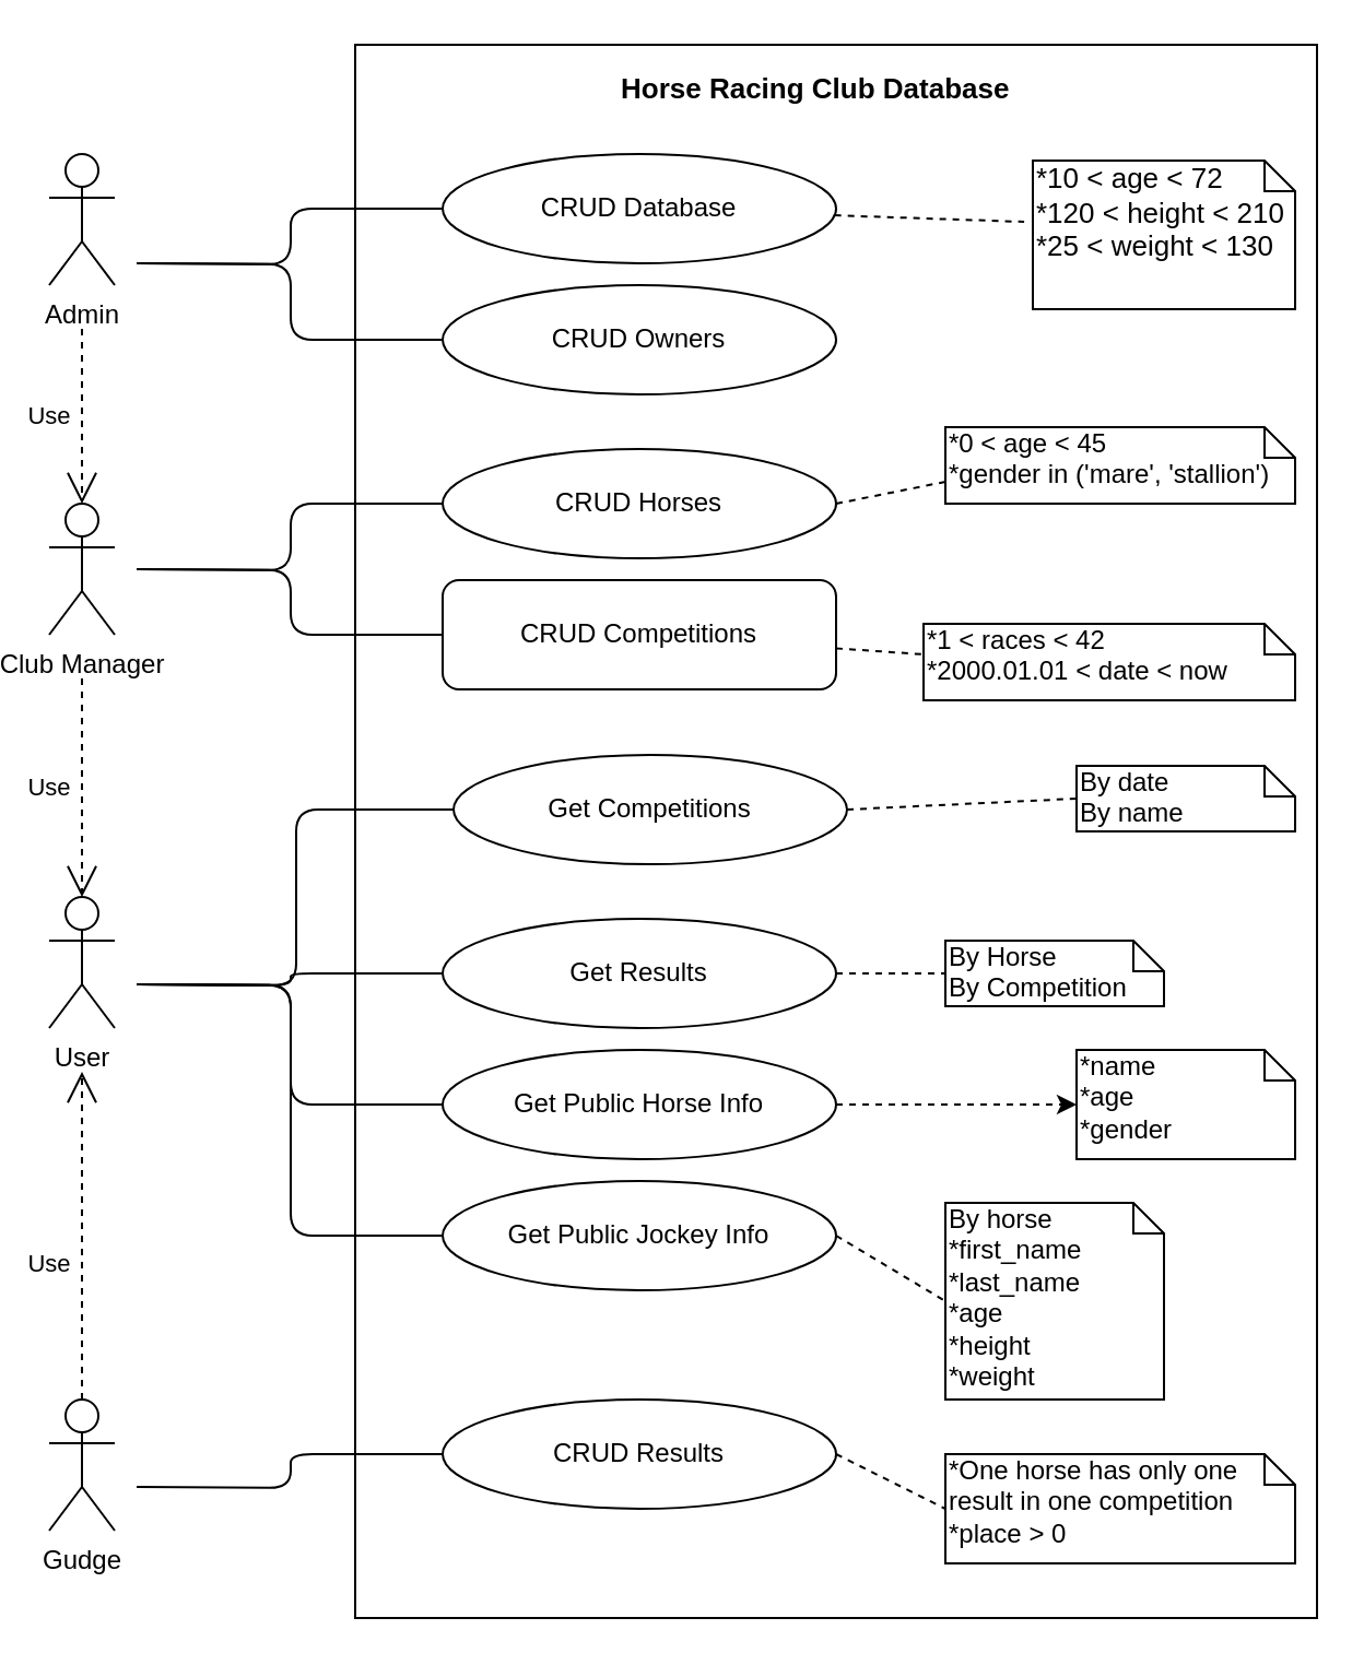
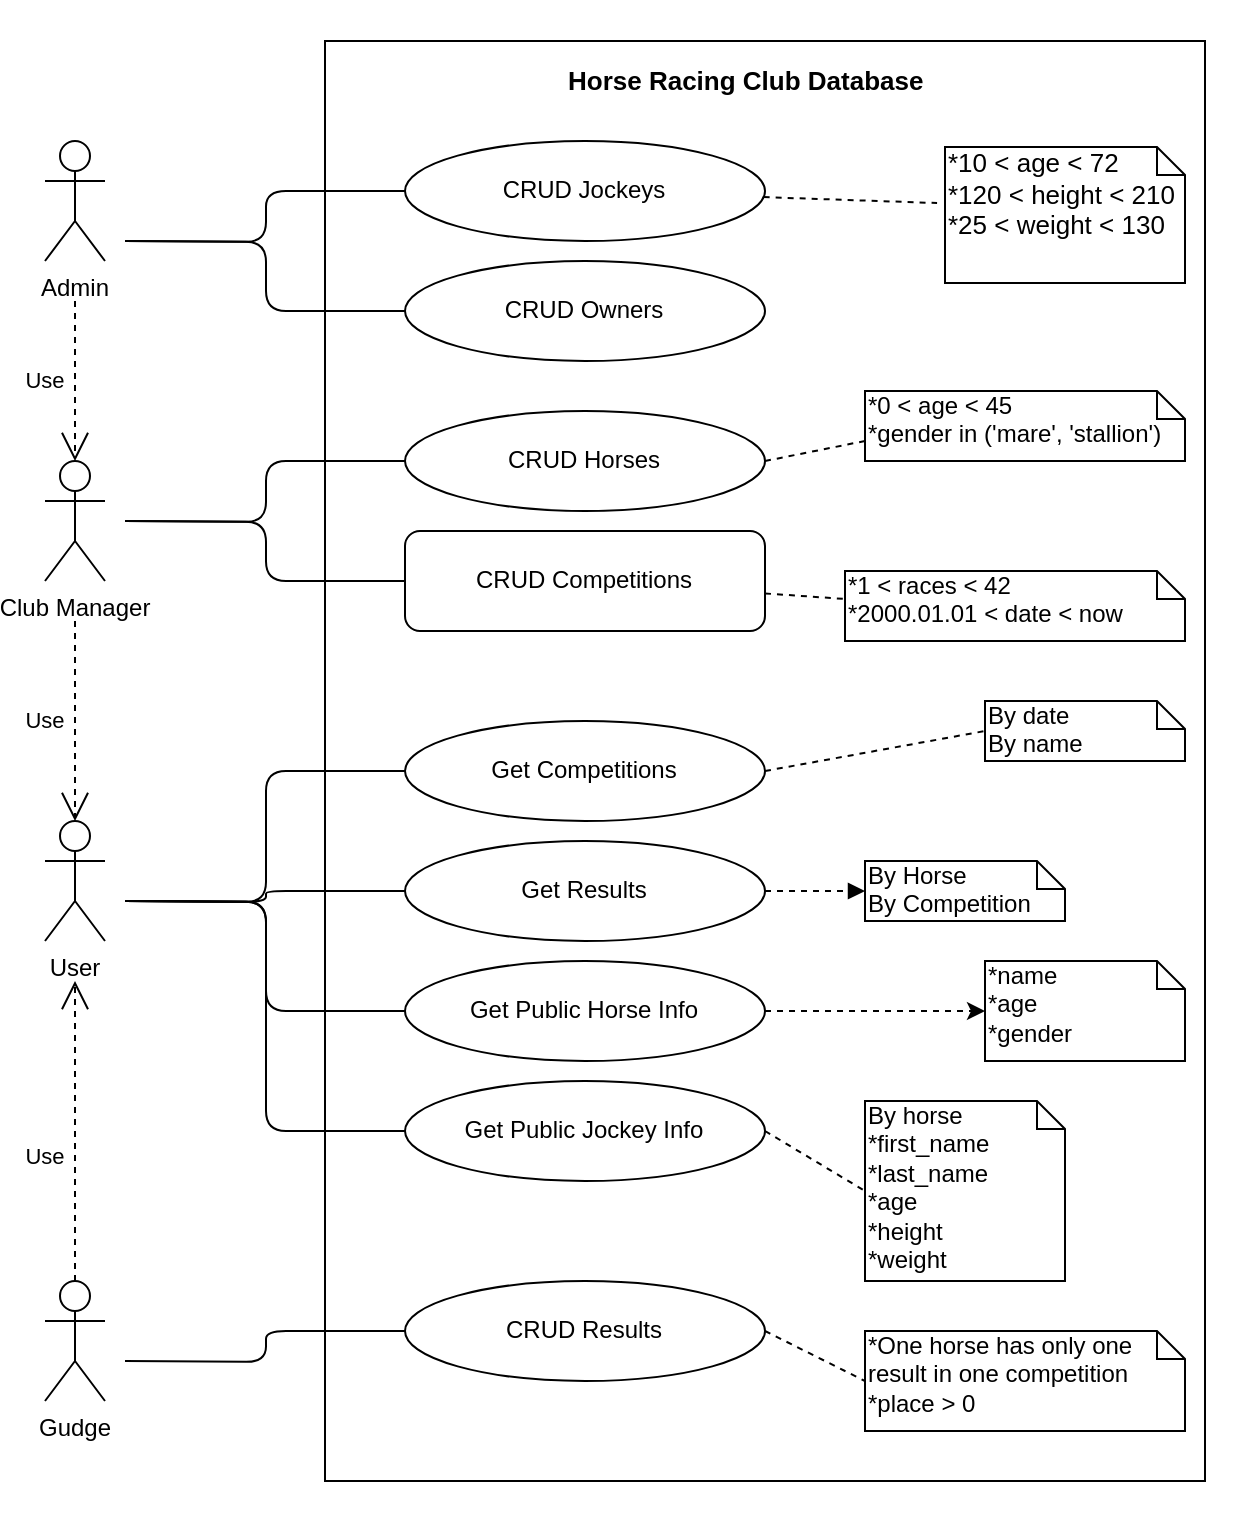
- <mxCell id="5" value="CRUD Database" style="ellipse;whiteSpace=wrap;html=1;" vertex="1" parent="1"><mxGeometry x="200" y="70" width="180" height="50" as="geometry" /></mxCell>
+ <mxCell id="5" value="CRUD Jockeys" style="ellipse;whiteSpace=wrap;html=1;" vertex="1" parent="1"><mxGeometry x="200" y="70" width="180" height="50" as="geometry" /></mxCell>
- <mxCell id="17" value="Get Competitions" style="ellipse;whiteSpace=wrap;html=1;" vertex="1" parent="1"><mxGeometry x="205" y="345" width="180" height="50" as="geometry" /></mxCell>
+ <mxCell id="17" value="Get Competitions" style="ellipse;whiteSpace=wrap;html=1;" vertex="1" parent="1"><mxGeometry x="200" y="360" width="180" height="50" as="geometry" /></mxCell>
- <mxCell id="39" value="" style="endArrow=none;dashed=1;html=1;exitX=1;exitY=0.5;exitDx=0;exitDy=0;entryX=0;entryY=0.5;entryDx=0;entryDy=0;entryPerimeter=0;" edge="1" parent="1" source="18" target="38"><mxGeometry width="50" height="50" relative="1" as="geometry"><mxPoint x="380" y="480" as="sourcePoint" /><mxPoint x="430" y="430" as="targetPoint" /></mxGeometry></mxCell>
+ <mxCell id="39" value="" style="endArrow=block;dashed=1;html=1;exitX=1;exitY=0.5;exitDx=0;exitDy=0;entryX=0;entryY=0.5;entryDx=0;entryDy=0;entryPerimeter=0;" edge="1" parent="1" source="18" target="38"><mxGeometry width="50" height="50" relative="1" as="geometry"><mxPoint x="380" y="480" as="sourcePoint" /><mxPoint x="430" y="430" as="targetPoint" /></mxGeometry></mxCell>
